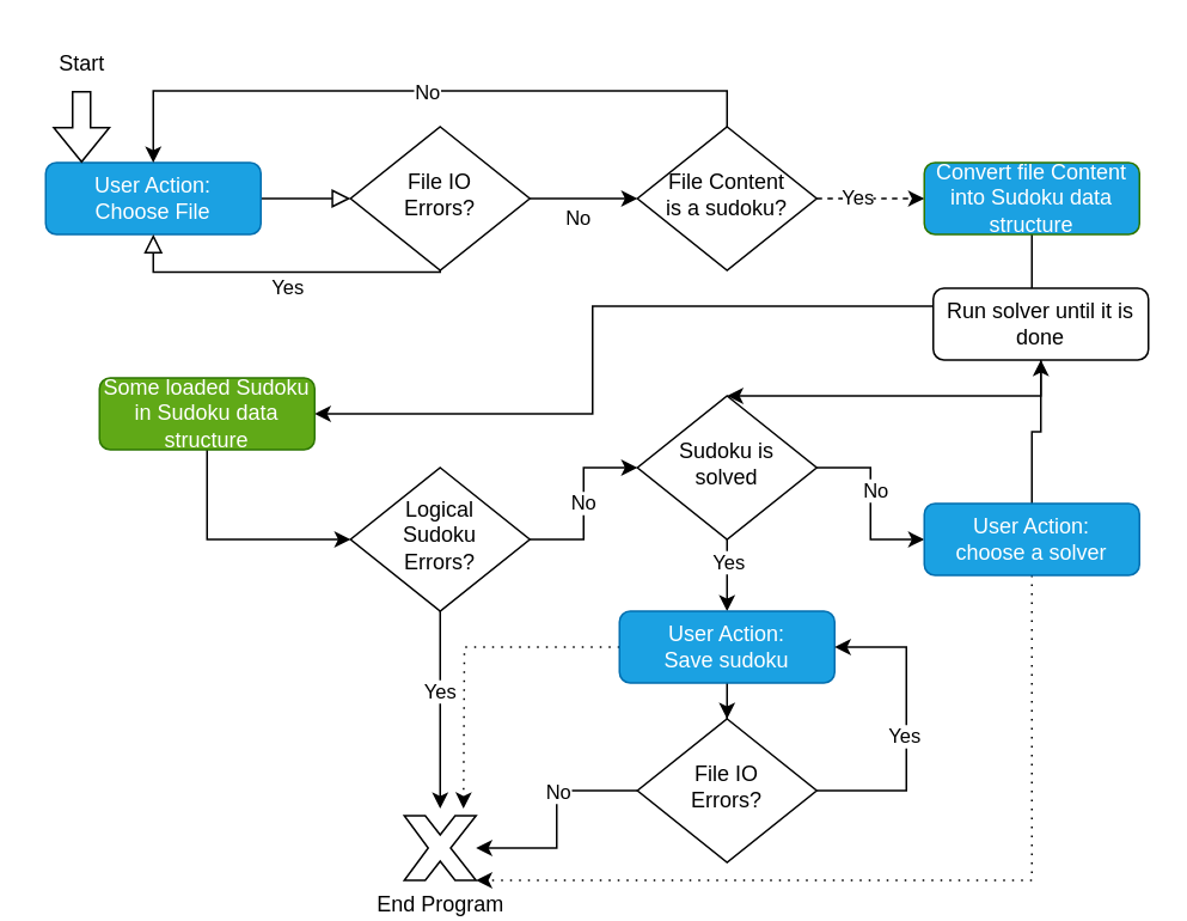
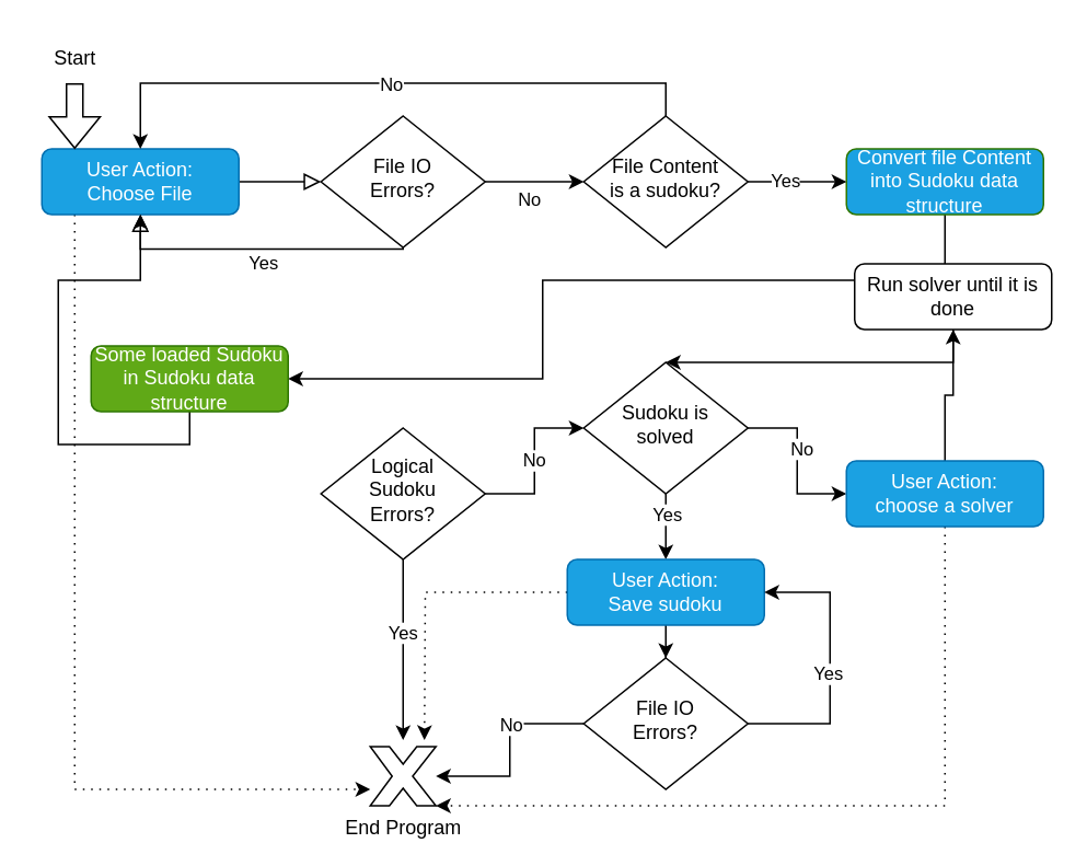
- <mxCell id="11" style="edgeStyle=orthogonalEdgeStyle;rounded=0;orthogonalLoop=1;jettySize=auto;html=1;entryX=0;entryY=0.5;entryDx=0;entryDy=0;dashed=1;" edge="1" parent="1" source="15" target="10"><mxGeometry relative="1" as="geometry" /></mxCell>
+ <mxCell id="11" style="edgeStyle=orthogonalEdgeStyle;rounded=0;orthogonalLoop=1;jettySize=auto;html=1;entryX=0;entryY=0.5;entryDx=0;entryDy=0;" edge="1" parent="1" source="15" target="10"><mxGeometry relative="1" as="geometry" /></mxCell>
- <mxCell id="16" style="edgeStyle=orthogonalEdgeStyle;rounded=0;orthogonalLoop=1;jettySize=auto;html=1;exitX=0.5;exitY=1;exitDx=0;exitDy=0;entryX=0;entryY=0.5;entryDx=0;entryDy=0;" edge="1" parent="1" source="17" target="21"><mxGeometry relative="1" as="geometry" /></mxCell>
+ <mxCell id="16" style="edgeStyle=orthogonalEdgeStyle;rounded=0;orthogonalLoop=1;jettySize=auto;html=1;exitX=0.5;exitY=1;exitDx=0;exitDy=0;" edge="1" parent="1" source="17" target="4"><mxGeometry relative="1" as="geometry" /></mxCell>
+ <mxCell id="3" style="edgeStyle=orthogonalEdgeStyle;rounded=0;orthogonalLoop=1;jettySize=auto;html=1;dashed=1;dashPattern=1 4;" edge="1" parent="1" source="4" target="40"><mxGeometry relative="1" as="geometry"><mxPoint x="-5" y="130" as="sourcePoint" /><mxPoint x="135" y="532" as="targetPoint" /><Array as="points"><mxPoint x="45" y="480" /></Array></mxGeometry></mxCell>
